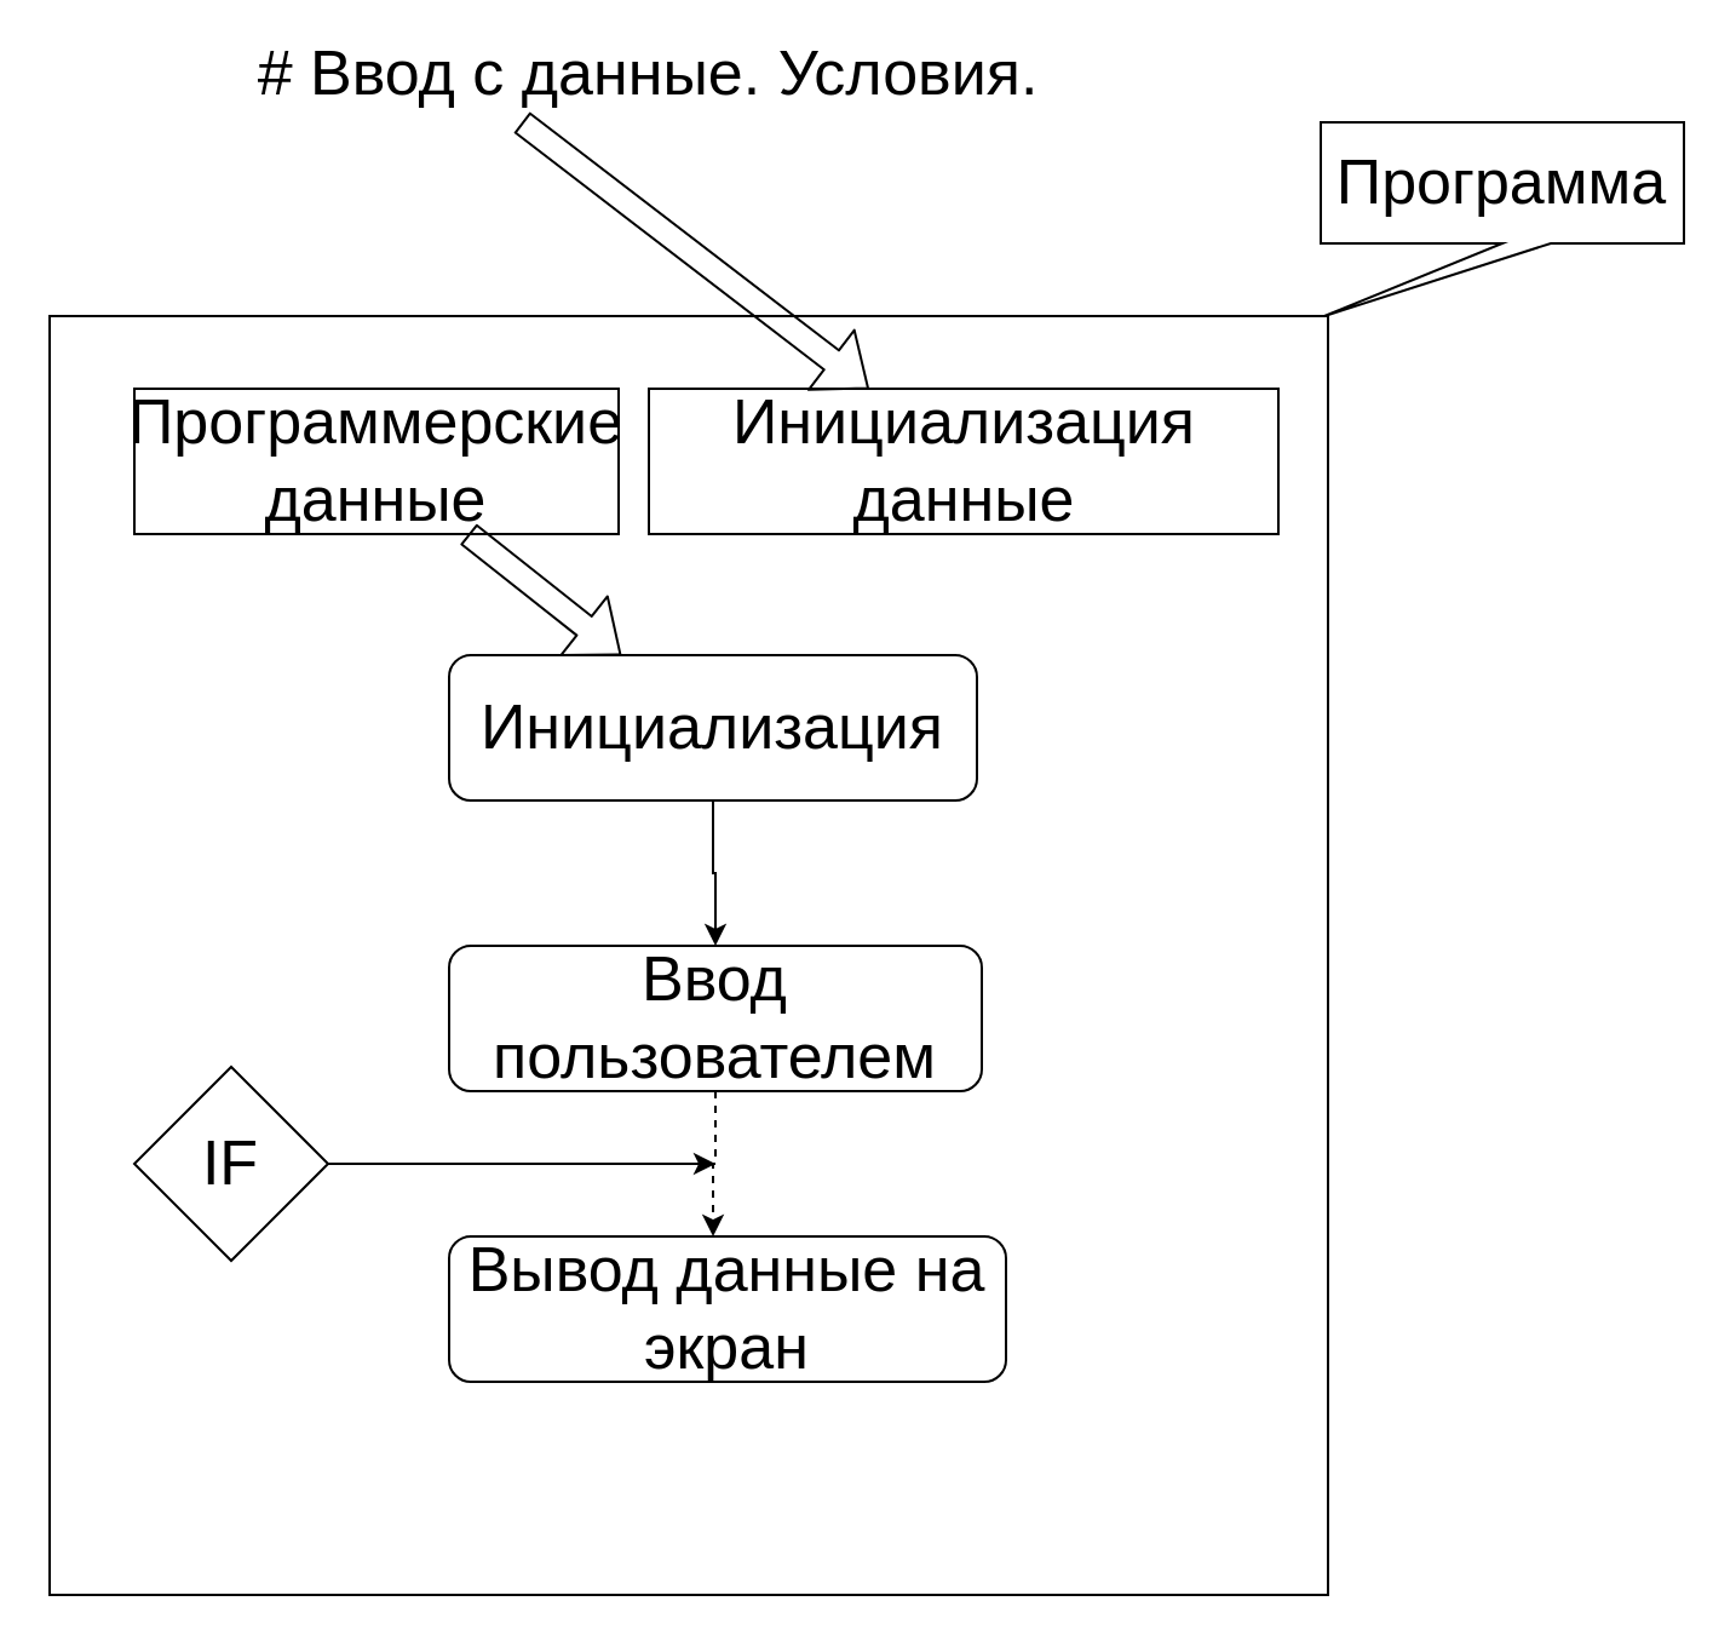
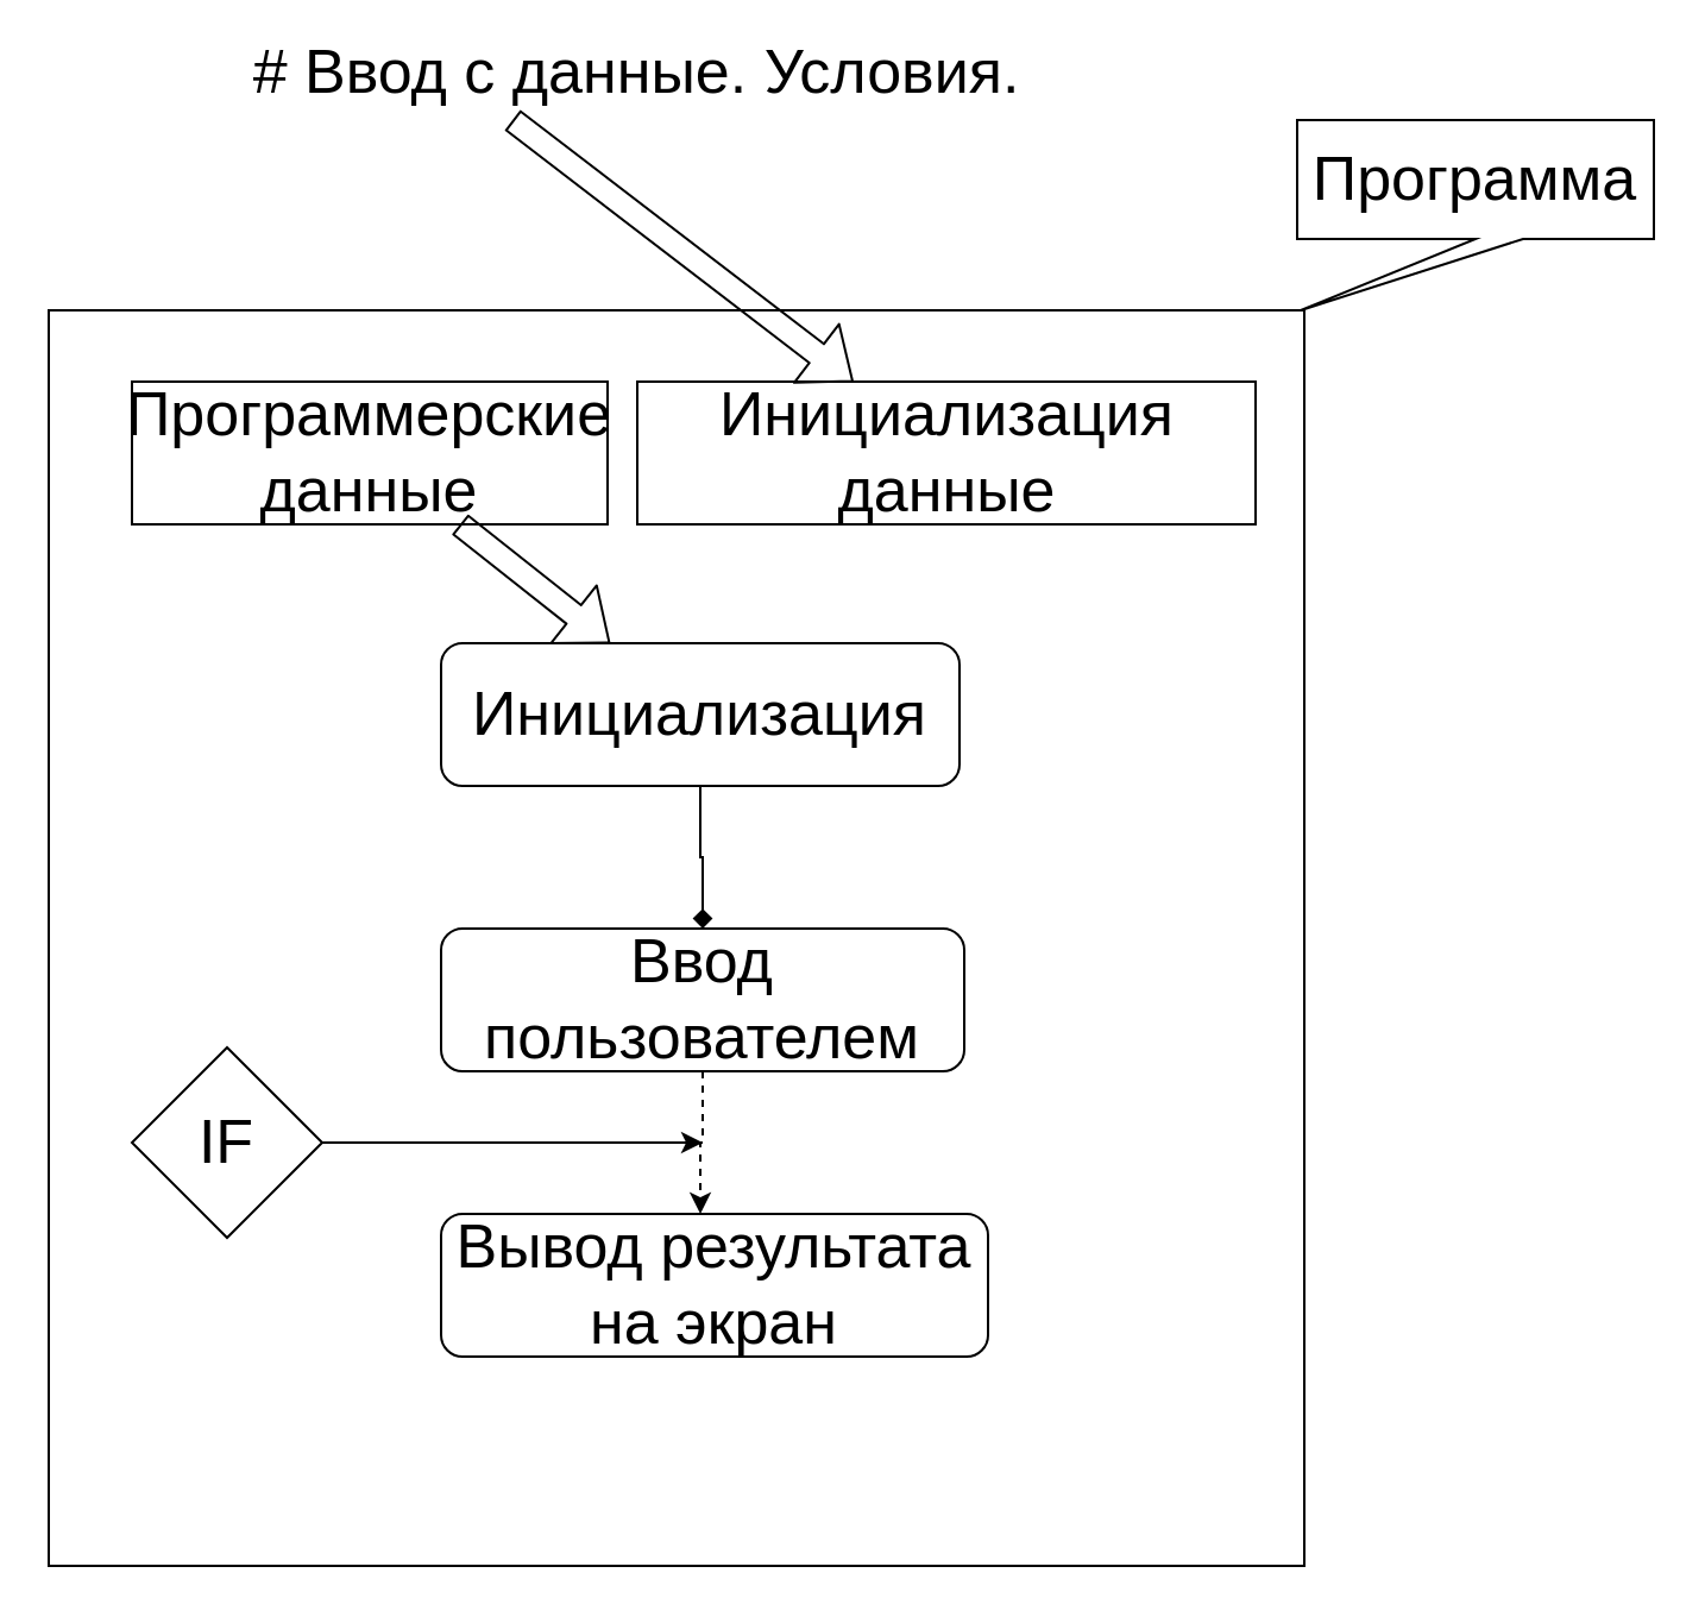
- <mxCell id="8" style="edgeStyle=orthogonalEdgeStyle;rounded=0;orthogonalLoop=1;jettySize=auto;html=1;fontSize=26;" edge="1" parent="1" source="9" target="12"><mxGeometry relative="1" as="geometry" /></mxCell>
+ <mxCell id="8" style="edgeStyle=orthogonalEdgeStyle;rounded=0;orthogonalLoop=1;jettySize=auto;html=1;fontSize=26;endArrow=diamond;" edge="1" parent="1" source="9" target="12"><mxGeometry relative="1" as="geometry" /></mxCell>
- <mxCell id="13" value="Вывод данные на экран" style="rounded=1;whiteSpace=wrap;html=1;fontSize=26;" vertex="1" parent="1"><mxGeometry x="185" y="510" width="230" height="60" as="geometry" /></mxCell>
+ <mxCell id="13" value="Вывод результата на экран" style="rounded=1;whiteSpace=wrap;html=1;fontSize=26;" vertex="1" parent="1"><mxGeometry x="185" y="510" width="230" height="60" as="geometry" /></mxCell>
